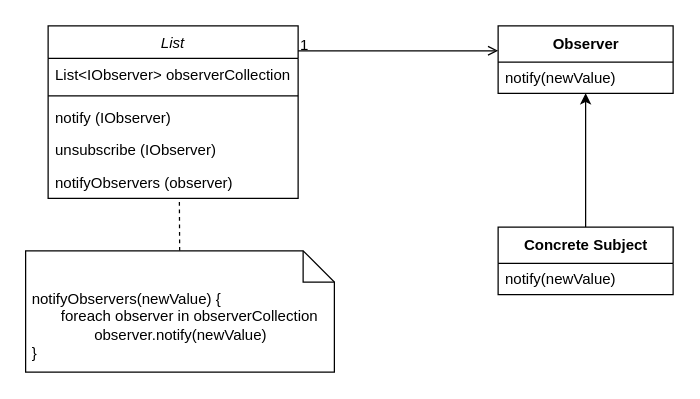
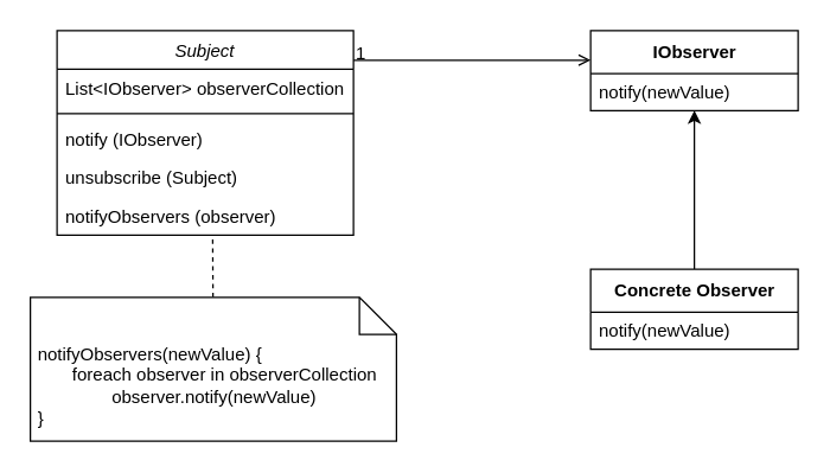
- <mxCell id="2" value="List" style="swimlane;fontStyle=2;align=center;verticalAlign=top;childLayout=stackLayout;horizontal=1;startSize=26;horizontalStack=0;resizeParent=1;resizeLast=0;collapsible=1;marginBottom=0;rounded=0;shadow=0;strokeWidth=1;" parent="1" vertex="1"><mxGeometry x="38" y="20" width="200" height="138" as="geometry"><mxRectangle x="230" y="140" width="160" height="26" as="alternateBounds" /></mxGeometry></mxCell>
+ <mxCell id="2" value="Subject" style="swimlane;fontStyle=2;align=center;verticalAlign=top;childLayout=stackLayout;horizontal=1;startSize=26;horizontalStack=0;resizeParent=1;resizeLast=0;collapsible=1;marginBottom=0;rounded=0;shadow=0;strokeWidth=1;" parent="1" vertex="1"><mxGeometry x="38" y="20" width="200" height="138" as="geometry"><mxRectangle x="230" y="140" width="160" height="26" as="alternateBounds" /></mxGeometry></mxCell>
- <mxCell id="10" value="Observer" style="swimlane;fontStyle=1;align=center;verticalAlign=middle;childLayout=stackLayout;horizontal=1;startSize=29;horizontalStack=0;resizeParent=1;resizeParentMax=0;resizeLast=0;collapsible=0;marginBottom=0;html=1;strokeColor=#000000;strokeWidth=1;" parent="1" vertex="1"><mxGeometry x="398" y="20" width="140" height="54" as="geometry" /></mxCell>
+ <mxCell id="10" value="IObserver" style="swimlane;fontStyle=1;align=center;verticalAlign=middle;childLayout=stackLayout;horizontal=1;startSize=29;horizontalStack=0;resizeParent=1;resizeParentMax=0;resizeLast=0;collapsible=0;marginBottom=0;html=1;strokeColor=#000000;strokeWidth=1;" parent="1" vertex="1"><mxGeometry x="398" y="20" width="140" height="54" as="geometry" /></mxCell>
- <mxCell id="6" value="unsubscribe (IObserver)" style="text;align=left;verticalAlign=top;spacingLeft=4;spacingRight=4;overflow=hidden;rotatable=0;points=[[0,0.5],[1,0.5]];portConstraint=eastwest;" parent="2" vertex="1"><mxGeometry y="86" width="200" height="26" as="geometry" /></mxCell>
+ <mxCell id="6" value="unsubscribe (Subject)" style="text;align=left;verticalAlign=top;spacingLeft=4;spacingRight=4;overflow=hidden;rotatable=0;points=[[0,0.5],[1,0.5]];portConstraint=eastwest;" parent="2" vertex="1"><mxGeometry y="86" width="200" height="26" as="geometry" /></mxCell>
- <mxCell id="13" value="Concrete Subject" style="swimlane;fontStyle=1;align=center;verticalAlign=middle;childLayout=stackLayout;horizontal=1;startSize=29;horizontalStack=0;resizeParent=1;resizeParentMax=0;resizeLast=0;collapsible=0;marginBottom=0;html=1;" parent="1" vertex="1"><mxGeometry x="398" y="181" width="140" height="54" as="geometry" /></mxCell>
+ <mxCell id="13" value="Concrete Observer" style="swimlane;fontStyle=1;align=center;verticalAlign=middle;childLayout=stackLayout;horizontal=1;startSize=29;horizontalStack=0;resizeParent=1;resizeParentMax=0;resizeLast=0;collapsible=0;marginBottom=0;html=1;" parent="1" vertex="1"><mxGeometry x="398" y="181" width="140" height="54" as="geometry" /></mxCell>
